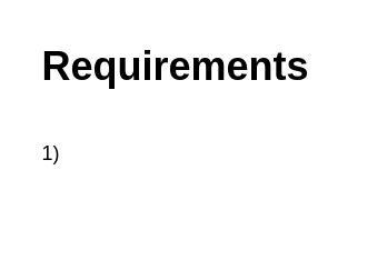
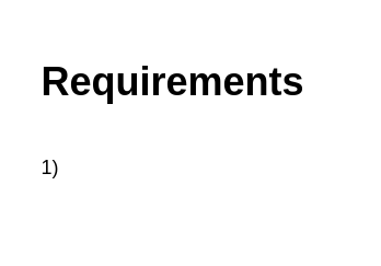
- <mxCell id="2" value="&lt;h1&gt;Requirements&lt;/h1&gt;&lt;div&gt;&lt;br&gt;&lt;/div&gt;&lt;div&gt;1)&amp;nbsp;&lt;/div&gt;" style="text;html=1;strokeColor=none;fillColor=none;spacing=5;spacingTop=-20;whiteSpace=wrap;overflow=hidden;rounded=0;" vertex="1" parent="1"><mxGeometry x="20" y="20" width="190" height="120" as="geometry" /></mxCell>
+ <mxCell id="2" value="&lt;h1&gt;Requirements&lt;/h1&gt;&lt;div&gt;&lt;br&gt;&lt;/div&gt;&lt;div&gt;1)&amp;nbsp;&lt;/div&gt;" style="text;html=1;strokeColor=none;fillColor=none;spacing=5;spacingTop=-20;whiteSpace=wrap;overflow=hidden;rounded=0;" vertex="1" parent="1"><mxGeometry x="20" y="30" width="190" height="120" as="geometry" /></mxCell>
